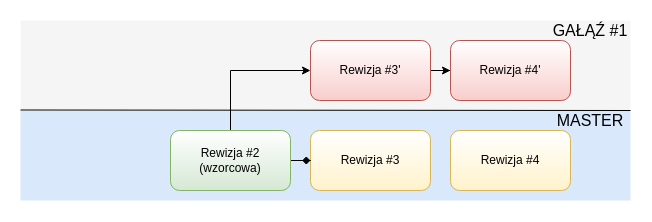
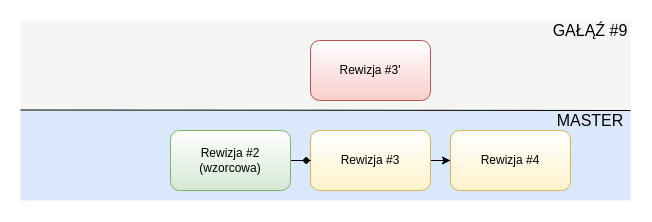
- <mxCell id="13" value="&lt;font style=&quot;font-size: 16px&quot;&gt;GAŁĄŹ #1&lt;/font&gt;" style="text;html=1;strokeColor=none;fillColor=none;align=center;verticalAlign=middle;whiteSpace=wrap;rounded=0;" parent="1" vertex="1"><mxGeometry x="550" width="80" height="20" as="geometry" y="20" /></mxCell>
+ <mxCell id="13" value="&lt;font style=&quot;font-size: 16px&quot;&gt;GAŁĄŹ #9&lt;/font&gt;" style="text;html=1;strokeColor=none;fillColor=none;align=center;verticalAlign=middle;whiteSpace=wrap;rounded=0;" parent="1" vertex="1"><mxGeometry x="550" width="80" height="20" as="geometry" y="20" /></mxCell>
- <mxCell id="9" style="edgeStyle=orthogonalEdgeStyle;rounded=0;orthogonalLoop=1;jettySize=auto;html=1;entryX=0;entryY=0.5;entryDx=0;entryDy=0;" parent="1" source="10" target="5" edge="1"><mxGeometry relative="1" as="geometry"><Array as="points"><mxPoint x="230" y="70" /></Array></mxGeometry></mxCell>
- <mxCell id="4" style="edgeStyle=orthogonalEdgeStyle;rounded=0;orthogonalLoop=1;jettySize=auto;html=1;exitX=1;exitY=0.5;exitDx=0;exitDy=0;" parent="1" source="5" target="14" edge="1"><mxGeometry relative="1" as="geometry" /></mxCell>
- <mxCell id="14" value="Rewizja #4'" style="rounded=1;whiteSpace=wrap;html=1;fillColor=#f8cecc;strokeColor=#b85450;gradientColor=#ffffff;gradientDirection=north;" parent="1" vertex="1"><mxGeometry x="450" y="40" width="120" height="60" as="geometry" /></mxCell>
+ <mxCell id="6" style="edgeStyle=orthogonalEdgeStyle;rounded=0;orthogonalLoop=1;jettySize=auto;html=1;exitX=1;exitY=0.5;exitDx=0;exitDy=0;" parent="1" source="7" target="15" edge="1"><mxGeometry relative="1" as="geometry" /></mxCell>
